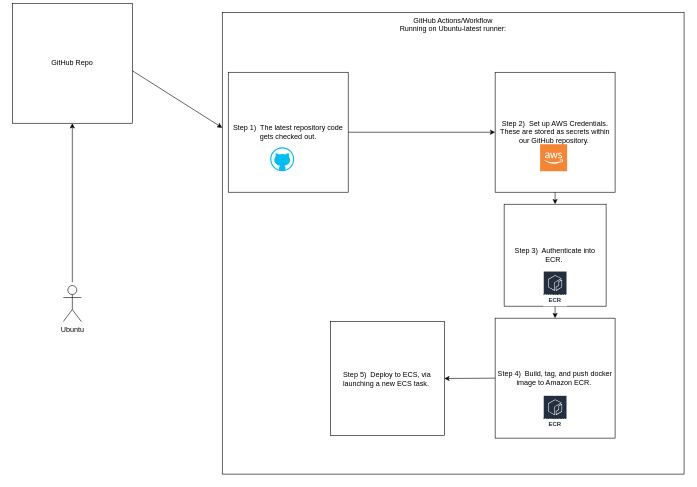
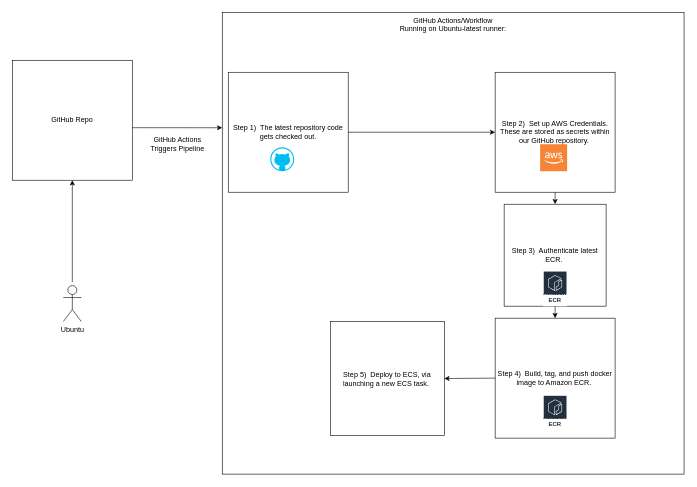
- <mxCell id="3" value="GitHub Repo" style="whiteSpace=wrap;html=1;aspect=fixed;fillColor=none;" vertex="1" parent="1"><mxGeometry x="20" y="5" width="200" height="200" as="geometry" /></mxCell>
+ <mxCell id="3" value="GitHub Repo" style="whiteSpace=wrap;html=1;aspect=fixed;fillColor=none;" vertex="1" parent="1"><mxGeometry x="20" y="100" width="200" height="200" as="geometry" /></mxCell>
+ <mxCell id="8" value="GitHub Actions &lt;br&gt;Triggers Pipeline" style="text;html=1;align=center;verticalAlign=middle;resizable=0;points=[];autosize=1;strokeColor=none;fillColor=none;" vertex="1" parent="1"><mxGeometry x="240" y="220" width="110" height="40" as="geometry" /></mxCell>
- <mxCell id="11" value="Step 3)&amp;nbsp; Authenticate into ECR.&amp;nbsp;" style="whiteSpace=wrap;html=1;aspect=fixed;fillColor=none;" vertex="1" parent="1"><mxGeometry x="840" y="340" width="170" height="170" as="geometry" /></mxCell>
+ <mxCell id="11" value="Step 3)&amp;nbsp; Authenticate latest ECR.&amp;nbsp;" style="whiteSpace=wrap;html=1;aspect=fixed;fillColor=none;" vertex="1" parent="1"><mxGeometry x="840" y="340" width="170" height="170" as="geometry" /></mxCell>
